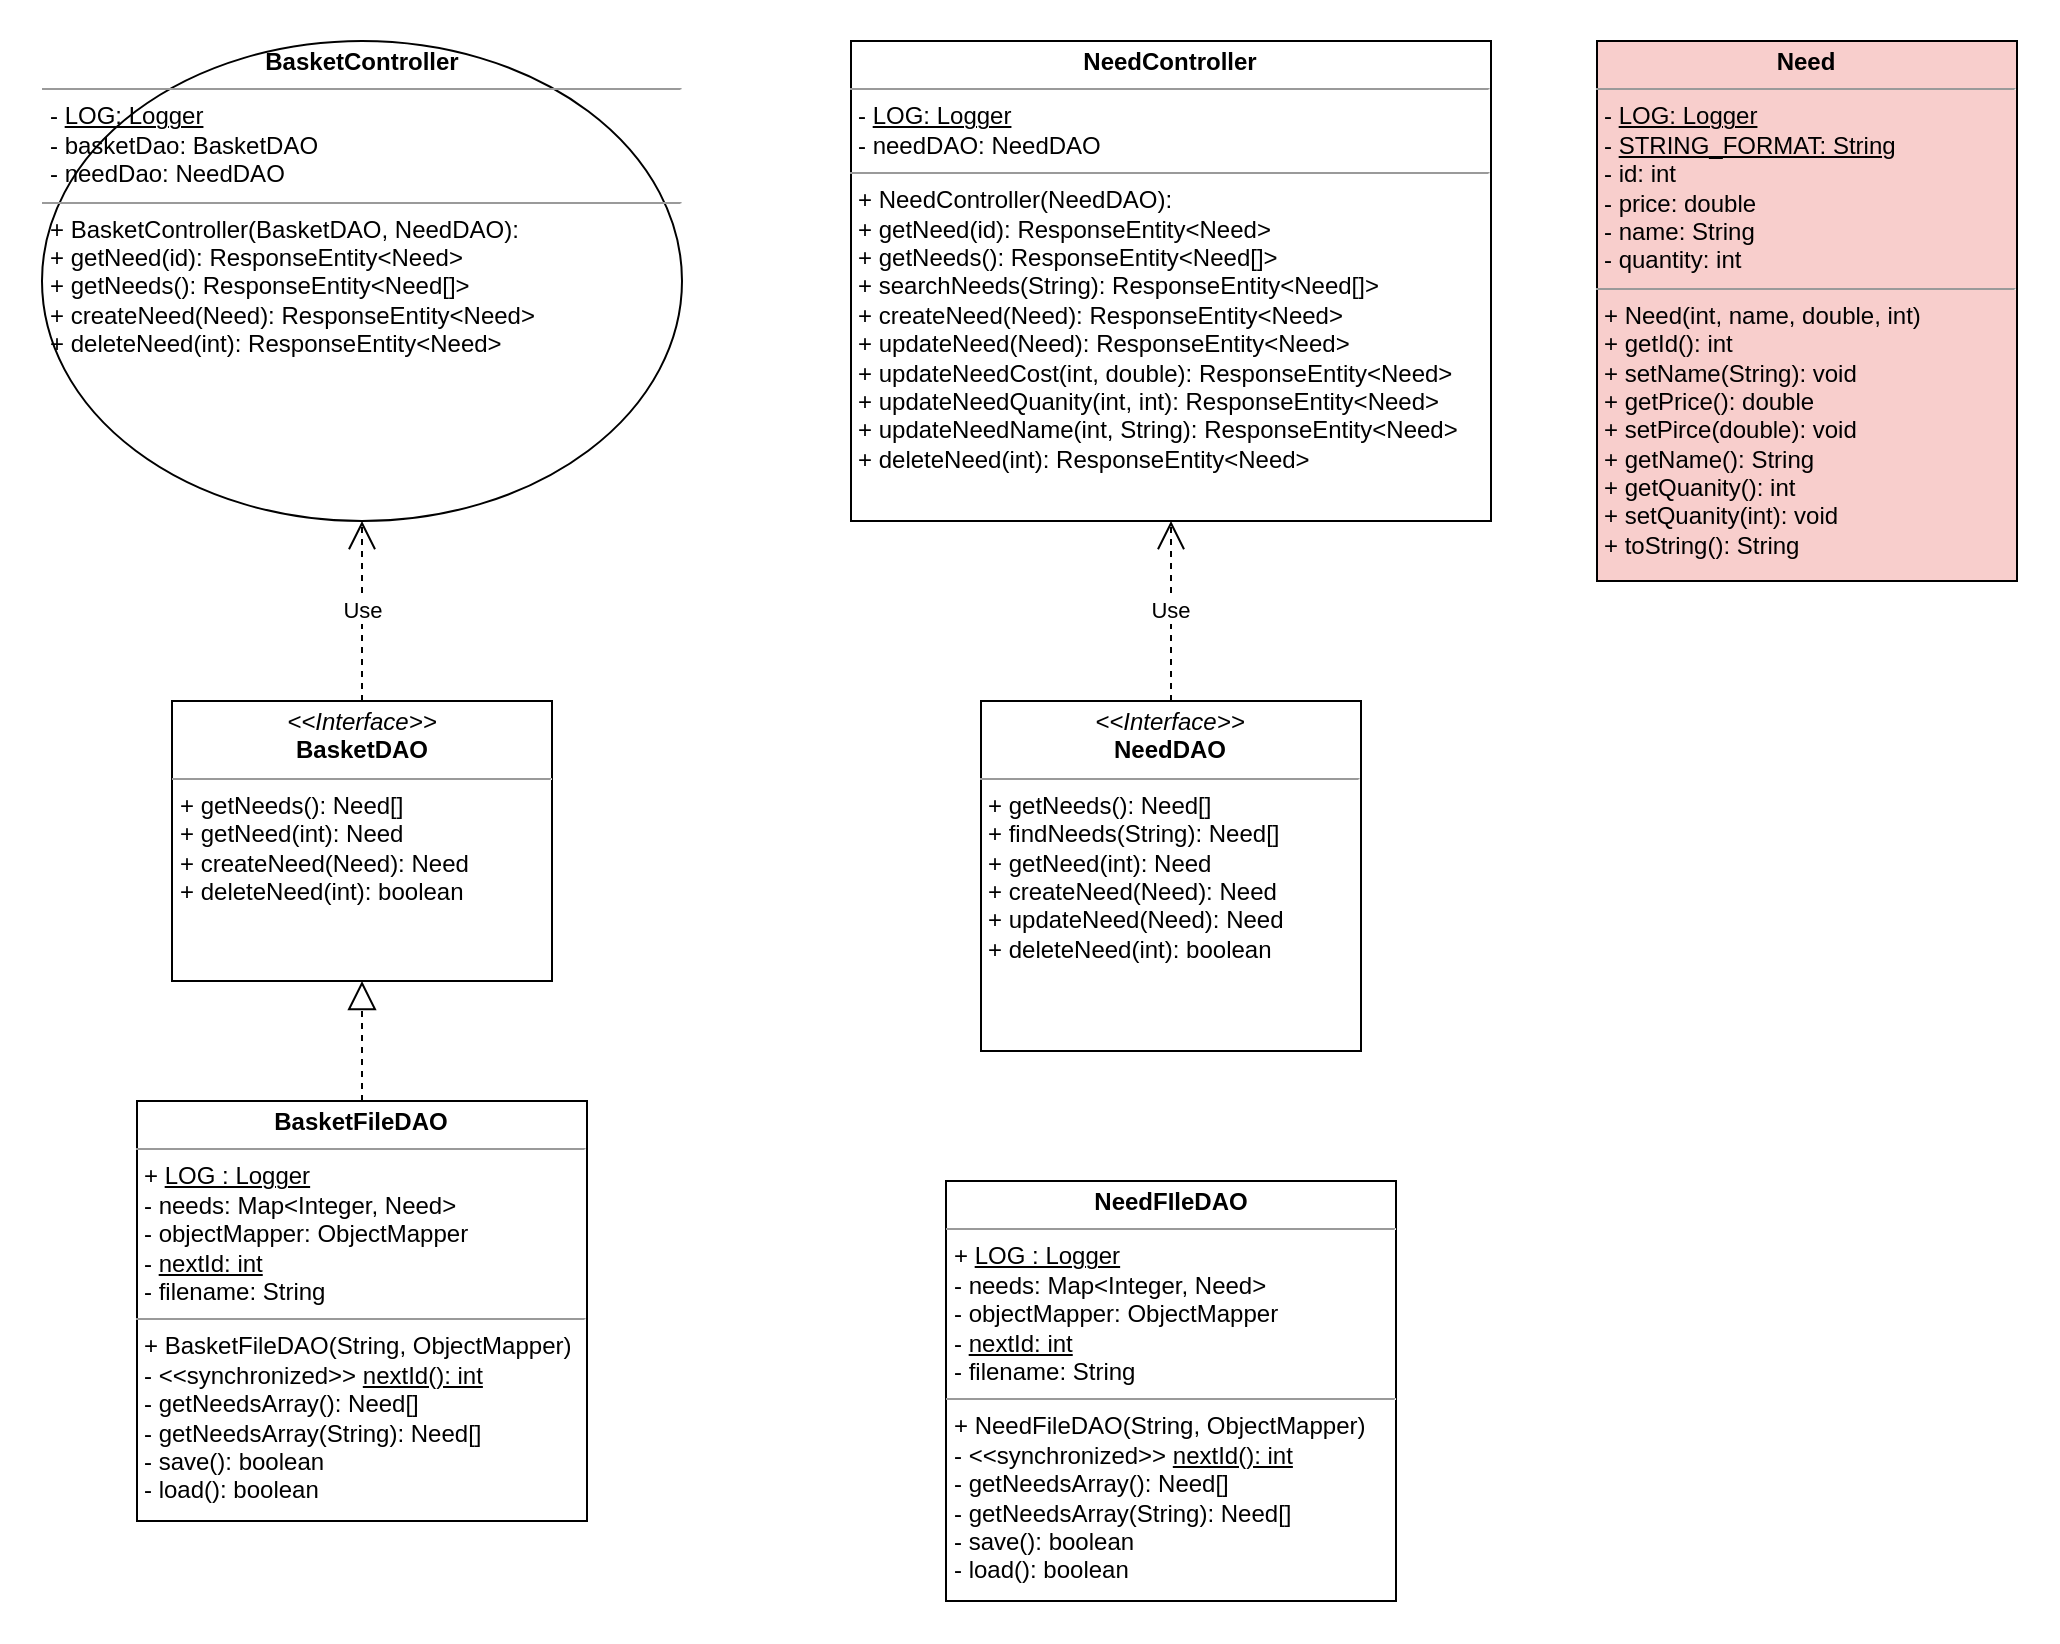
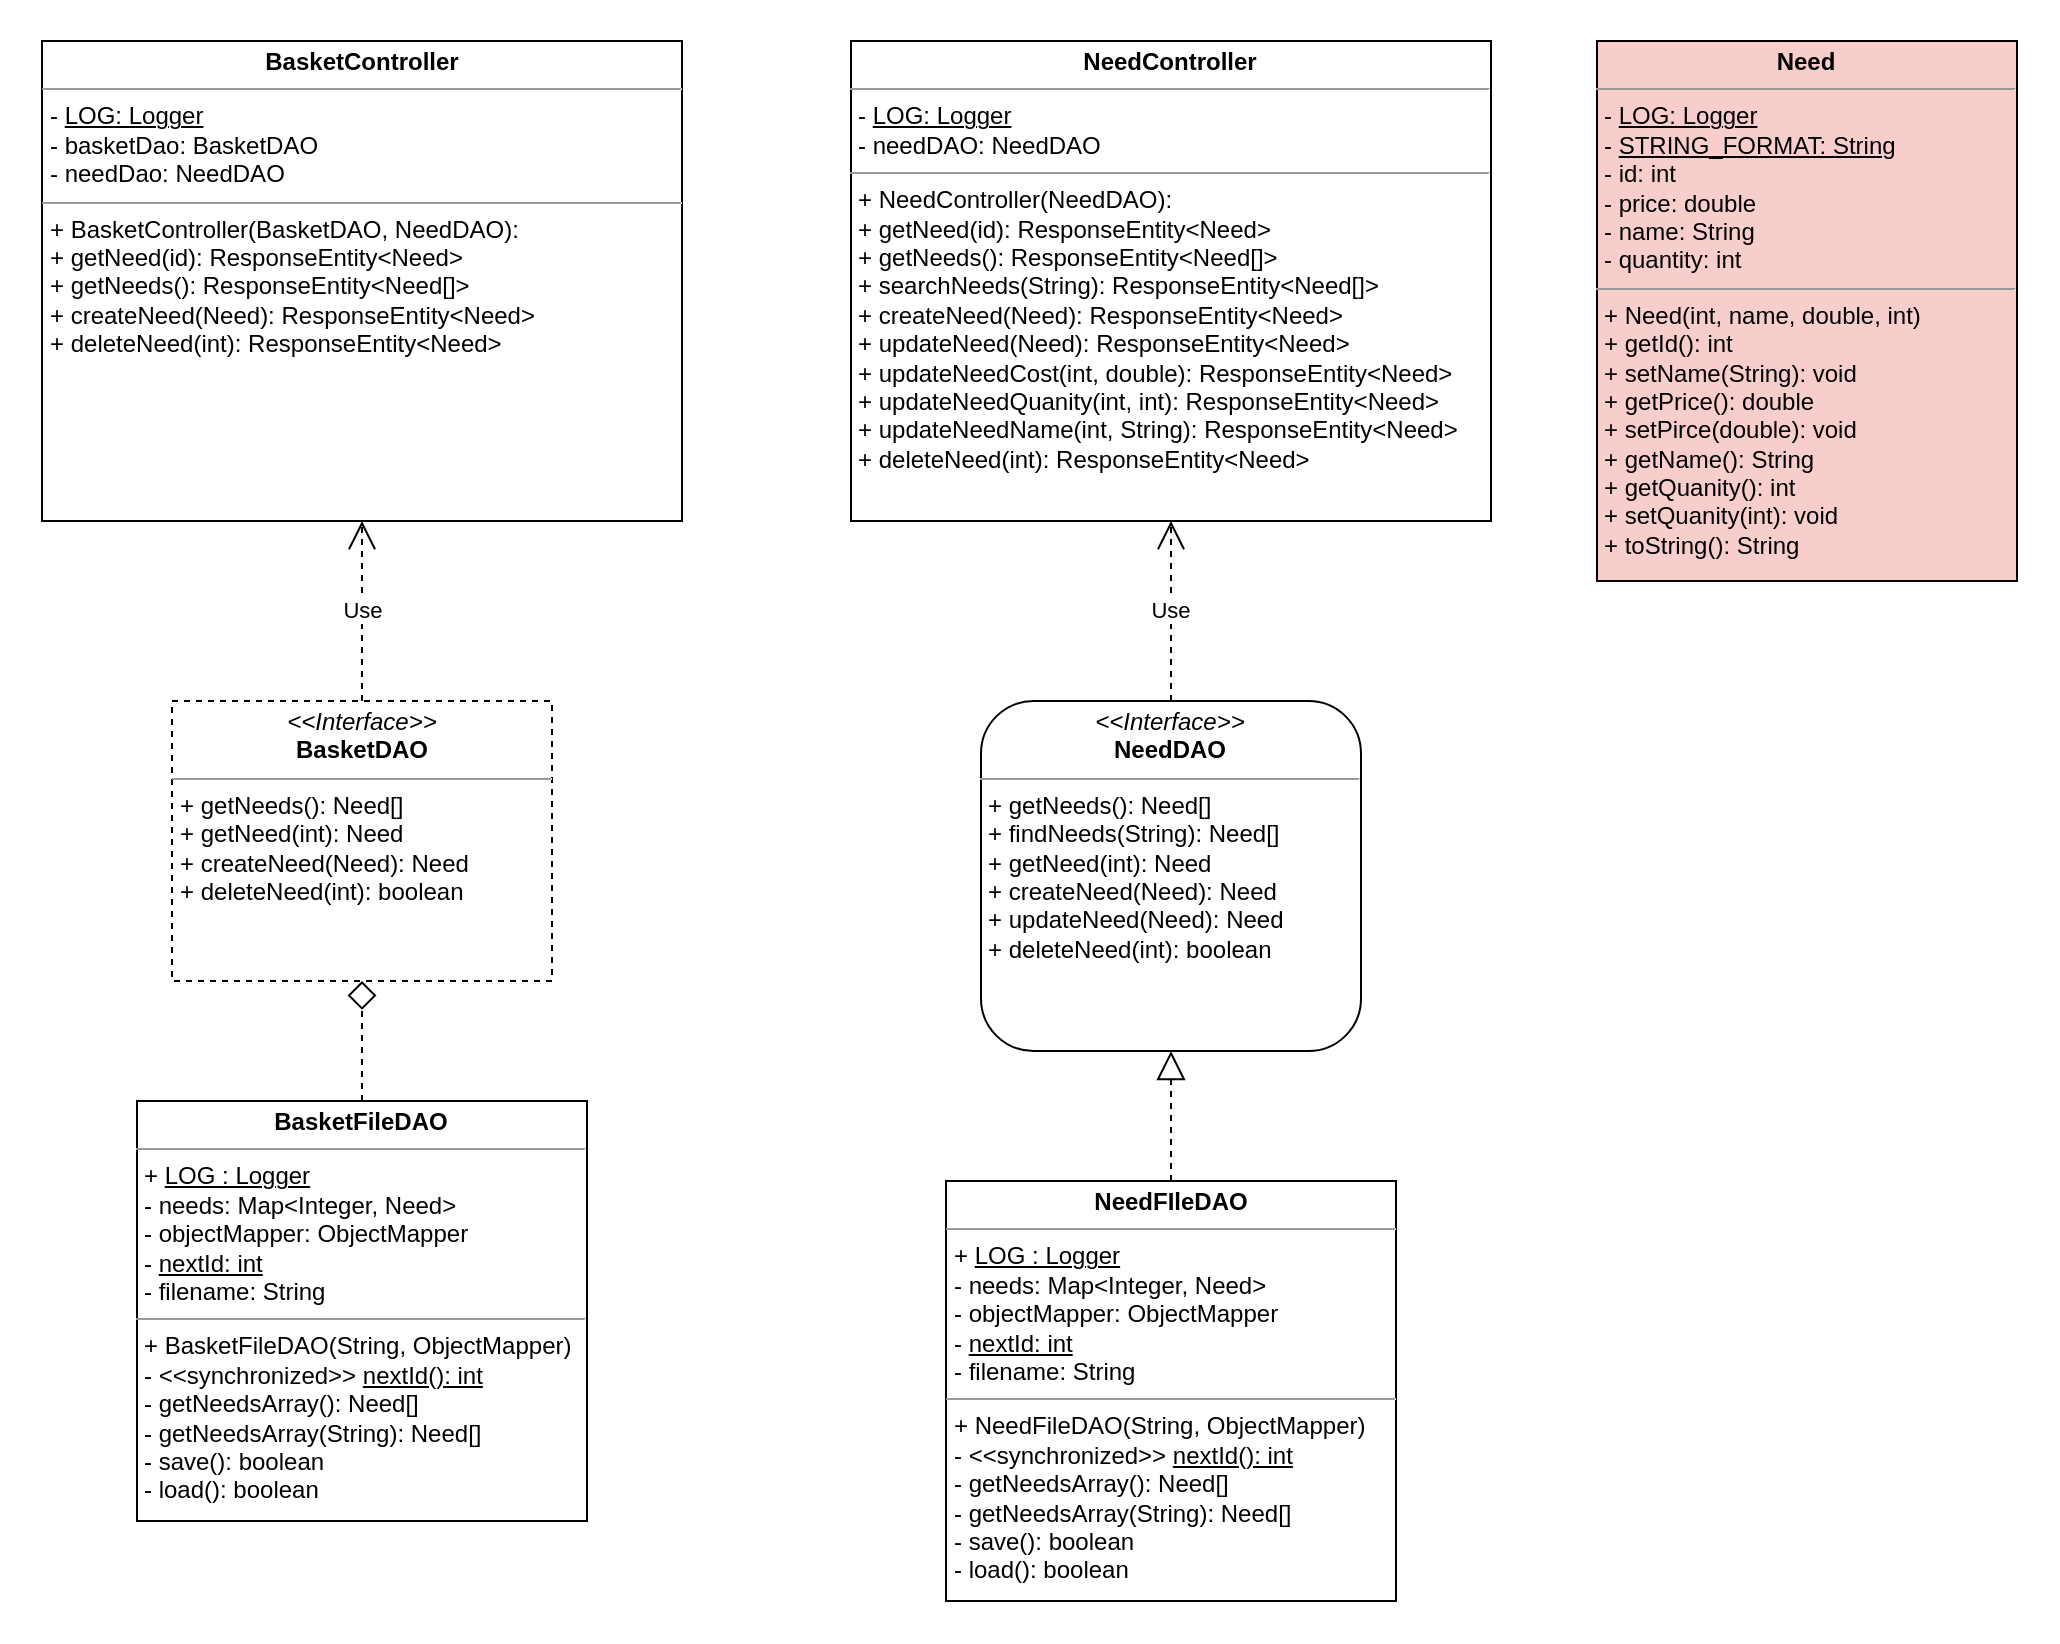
- <mxCell id="11" value="&lt;p style=&quot;margin:0px;margin-top:4px;text-align:center;&quot;&gt;&lt;b&gt;BasketController&lt;/b&gt;&lt;/p&gt;&lt;hr size=&quot;1&quot;&gt;&lt;p style=&quot;margin:0px;margin-left:4px;&quot;&gt;- &lt;u&gt;LOG: Logger&lt;/u&gt;&lt;/p&gt;&lt;p style=&quot;margin:0px;margin-left:4px;&quot;&gt;- basketDao: BasketDAO&lt;br&gt;&lt;/p&gt;&lt;p style=&quot;margin:0px;margin-left:4px;&quot;&gt;- needDao: NeedDAO&lt;br&gt;&lt;/p&gt;&lt;hr size=&quot;1&quot;&gt;&lt;p style=&quot;margin:0px;margin-left:4px;&quot;&gt;+ BasketController(BasketDAO, NeedDAO):&lt;/p&gt;&lt;p style=&quot;margin:0px;margin-left:4px;&quot;&gt;+ getNeed(id): ResponseEntity&amp;lt;Need&amp;gt;&lt;/p&gt;&lt;p style=&quot;margin:0px;margin-left:4px;&quot;&gt;+ getNeeds(): ResponseEntity&amp;lt;Need[]&amp;gt;&lt;/p&gt;&lt;p style=&quot;margin:0px;margin-left:4px;&quot;&gt;+ createNeed(Need): ResponseEntity&amp;lt;Need&amp;gt;&lt;/p&gt;&lt;p style=&quot;margin:0px;margin-left:4px;&quot;&gt;+ deleteNeed(int): ResponseEntity&amp;lt;Need&amp;gt;&lt;br&gt;&lt;/p&gt;" style="ellipse;verticalAlign=top;align=left;overflow=fill;fontSize=12;fontFamily=Helvetica;html=1;whiteSpace=wrap;" vertex="1" parent="1"><mxGeometry x="20.5" y="20" width="320" height="240" as="geometry" /></mxCell>
+ <mxCell id="11" value="&lt;p style=&quot;margin:0px;margin-top:4px;text-align:center;&quot;&gt;&lt;b&gt;BasketController&lt;/b&gt;&lt;/p&gt;&lt;hr size=&quot;1&quot;&gt;&lt;p style=&quot;margin:0px;margin-left:4px;&quot;&gt;- &lt;u&gt;LOG: Logger&lt;/u&gt;&lt;/p&gt;&lt;p style=&quot;margin:0px;margin-left:4px;&quot;&gt;- basketDao: BasketDAO&lt;br&gt;&lt;/p&gt;&lt;p style=&quot;margin:0px;margin-left:4px;&quot;&gt;- needDao: NeedDAO&lt;br&gt;&lt;/p&gt;&lt;hr size=&quot;1&quot;&gt;&lt;p style=&quot;margin:0px;margin-left:4px;&quot;&gt;+ BasketController(BasketDAO, NeedDAO):&lt;/p&gt;&lt;p style=&quot;margin:0px;margin-left:4px;&quot;&gt;+ getNeed(id): ResponseEntity&amp;lt;Need&amp;gt;&lt;/p&gt;&lt;p style=&quot;margin:0px;margin-left:4px;&quot;&gt;+ getNeeds(): ResponseEntity&amp;lt;Need[]&amp;gt;&lt;/p&gt;&lt;p style=&quot;margin:0px;margin-left:4px;&quot;&gt;+ createNeed(Need): ResponseEntity&amp;lt;Need&amp;gt;&lt;/p&gt;&lt;p style=&quot;margin:0px;margin-left:4px;&quot;&gt;+ deleteNeed(int): ResponseEntity&amp;lt;Need&amp;gt;&lt;br&gt;&lt;/p&gt;" style="verticalAlign=top;align=left;overflow=fill;fontSize=12;fontFamily=Helvetica;html=1;whiteSpace=wrap;" vertex="1" parent="1"><mxGeometry x="20.5" y="20" width="320" height="240" as="geometry" /></mxCell>
- <mxCell id="2" value="&lt;p style=&quot;margin:0px;margin-top:4px;text-align:center;&quot;&gt;&lt;i&gt;&amp;lt;&amp;lt;Interface&amp;gt;&amp;gt;&lt;/i&gt;&lt;br&gt;&lt;b&gt;BasketDAO&lt;/b&gt;&lt;br&gt;&lt;/p&gt;&lt;hr size=&quot;1&quot;&gt;&lt;p style=&quot;margin:0px;margin-left:4px;&quot;&gt;+ getNeeds(): Need[]&lt;br&gt;+ getNeed(int): Need&lt;/p&gt;&lt;p style=&quot;margin:0px;margin-left:4px;&quot;&gt;+ createNeed(Need): Need&lt;/p&gt;&lt;p style=&quot;margin:0px;margin-left:4px;&quot;&gt;+ deleteNeed(int): boolean&lt;br&gt;&lt;/p&gt;" style="verticalAlign=top;align=left;overflow=fill;fontSize=12;fontFamily=Helvetica;html=1;whiteSpace=wrap;" vertex="1" parent="1"><mxGeometry x="85.5" y="350" width="190" height="140" as="geometry" /></mxCell>
+ <mxCell id="2" value="&lt;p style=&quot;margin:0px;margin-top:4px;text-align:center;&quot;&gt;&lt;i&gt;&amp;lt;&amp;lt;Interface&amp;gt;&amp;gt;&lt;/i&gt;&lt;br&gt;&lt;b&gt;BasketDAO&lt;/b&gt;&lt;br&gt;&lt;/p&gt;&lt;hr size=&quot;1&quot;&gt;&lt;p style=&quot;margin:0px;margin-left:4px;&quot;&gt;+ getNeeds(): Need[]&lt;br&gt;+ getNeed(int): Need&lt;/p&gt;&lt;p style=&quot;margin:0px;margin-left:4px;&quot;&gt;+ createNeed(Need): Need&lt;/p&gt;&lt;p style=&quot;margin:0px;margin-left:4px;&quot;&gt;+ deleteNeed(int): boolean&lt;br&gt;&lt;/p&gt;" style="verticalAlign=top;align=left;overflow=fill;fontSize=12;fontFamily=Helvetica;html=1;whiteSpace=wrap;dashed=1;" vertex="1" parent="1"><mxGeometry x="85.5" y="350" width="190" height="140" as="geometry" /></mxCell>
- <mxCell id="5" value="&lt;p style=&quot;margin:0px;margin-top:4px;text-align:center;&quot;&gt;&lt;i&gt;&amp;lt;&amp;lt;Interface&amp;gt;&amp;gt;&lt;/i&gt;&lt;br&gt;&lt;b&gt;NeedDAO&lt;/b&gt;&lt;br&gt;&lt;/p&gt;&lt;hr size=&quot;1&quot;&gt;&lt;p style=&quot;margin:0px;margin-left:4px;&quot;&gt;+ getNeeds(): Need[]&lt;/p&gt;&lt;p style=&quot;margin:0px;margin-left:4px;&quot;&gt;+ findNeeds(String): Need[]&lt;br&gt;&lt;/p&gt;&lt;p style=&quot;margin:0px;margin-left:4px;&quot;&gt;+ getNeed(int): Need&lt;/p&gt;&lt;p style=&quot;margin:0px;margin-left:4px;&quot;&gt;+ createNeed(Need): Need&lt;/p&gt;&lt;p style=&quot;margin:0px;margin-left:4px;&quot;&gt;+ updateNeed(Need): Need&lt;br&gt;&lt;/p&gt;&lt;p style=&quot;margin:0px;margin-left:4px;&quot;&gt;+ deleteNeed(int): boolean&lt;br&gt;&lt;/p&gt;" style="verticalAlign=top;align=left;overflow=fill;fontSize=12;fontFamily=Helvetica;html=1;whiteSpace=wrap;" vertex="1" parent="1"><mxGeometry x="490" y="350" width="190" height="175" as="geometry" /></mxCell>
+ <mxCell id="5" value="&lt;p style=&quot;margin:0px;margin-top:4px;text-align:center;&quot;&gt;&lt;i&gt;&amp;lt;&amp;lt;Interface&amp;gt;&amp;gt;&lt;/i&gt;&lt;br&gt;&lt;b&gt;NeedDAO&lt;/b&gt;&lt;br&gt;&lt;/p&gt;&lt;hr size=&quot;1&quot;&gt;&lt;p style=&quot;margin:0px;margin-left:4px;&quot;&gt;+ getNeeds(): Need[]&lt;/p&gt;&lt;p style=&quot;margin:0px;margin-left:4px;&quot;&gt;+ findNeeds(String): Need[]&lt;br&gt;&lt;/p&gt;&lt;p style=&quot;margin:0px;margin-left:4px;&quot;&gt;+ getNeed(int): Need&lt;/p&gt;&lt;p style=&quot;margin:0px;margin-left:4px;&quot;&gt;+ createNeed(Need): Need&lt;/p&gt;&lt;p style=&quot;margin:0px;margin-left:4px;&quot;&gt;+ updateNeed(Need): Need&lt;br&gt;&lt;/p&gt;&lt;p style=&quot;margin:0px;margin-left:4px;&quot;&gt;+ deleteNeed(int): boolean&lt;br&gt;&lt;/p&gt;" style="verticalAlign=top;align=left;overflow=fill;fontSize=12;fontFamily=Helvetica;html=1;whiteSpace=wrap;rounded=1;" vertex="1" parent="1"><mxGeometry x="490" y="350" width="190" height="175" as="geometry" /></mxCell>
- <mxCell id="3" value="" style="endArrow=block;dashed=1;endFill=0;endSize=12;html=1;rounded=0;entryX=0.5;entryY=1;entryDx=0;entryDy=0;exitX=0.5;exitY=0;exitDx=0;exitDy=0;" edge="1" parent="1" source="4" target="2"><mxGeometry width="160" relative="1" as="geometry"><mxPoint x="123.625" y="540" as="sourcePoint" /><mxPoint x="208" y="490" as="targetPoint" /></mxGeometry></mxCell>
+ <mxCell id="3" value="" style="endArrow=diamond;dashed=1;endFill=0;endSize=12;html=1;rounded=0;entryX=0.5;entryY=1;entryDx=0;entryDy=0;exitX=0.5;exitY=0;exitDx=0;exitDy=0;" edge="1" parent="1" source="4" target="2"><mxGeometry width="160" relative="1" as="geometry"><mxPoint x="123.625" y="540" as="sourcePoint" /><mxPoint x="208" y="490" as="targetPoint" /></mxGeometry></mxCell>
+ <mxCell id="6" value="" style="endArrow=block;dashed=1;endFill=0;endSize=12;html=1;rounded=0;entryX=0.5;entryY=1;entryDx=0;entryDy=0;exitX=0.5;exitY=0;exitDx=0;exitDy=0;" edge="1" source="7" target="5" parent="1"><mxGeometry width="160" relative="1" as="geometry"><mxPoint x="528.125" y="540" as="sourcePoint" /><mxPoint x="612.5" y="490" as="targetPoint" /></mxGeometry></mxCell>
